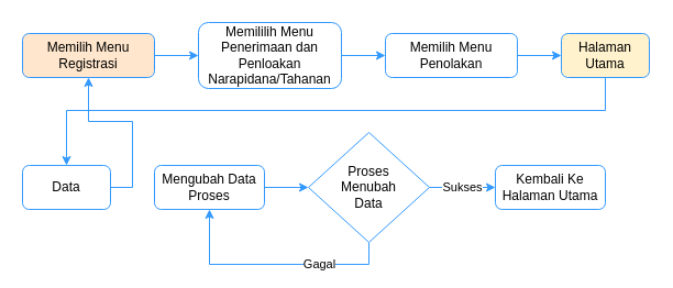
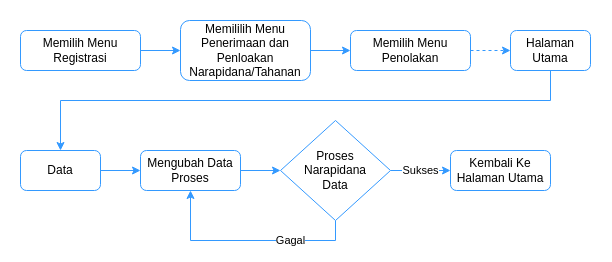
- <mxCell id="3" value="Memilih Menu Registrasi" style="rounded=1;whiteSpace=wrap;html=1;strokeColor=#3399FF;fillColor=#ffe6cc;" vertex="1" parent="1"><mxGeometry x="20" y="30" width="120" height="40" as="geometry" /></mxCell>
+ <mxCell id="3" value="Memilih Menu Registrasi" style="rounded=1;whiteSpace=wrap;html=1;strokeColor=#3399FF;" vertex="1" parent="1"><mxGeometry x="20" y="30" width="120" height="40" as="geometry" /></mxCell>
- <mxCell id="6" style="edgeStyle=orthogonalEdgeStyle;rounded=0;orthogonalLoop=1;jettySize=auto;html=1;exitX=1;exitY=0.5;exitDx=0;exitDy=0;entryX=0;entryY=0.5;entryDx=0;entryDy=0;strokeColor=#3399FF;" edge="1" parent="1" source="7" target="9"><mxGeometry relative="1" as="geometry" /></mxCell>
+ <mxCell id="6" style="edgeStyle=orthogonalEdgeStyle;rounded=0;orthogonalLoop=1;jettySize=auto;html=1;exitX=1;exitY=0.5;exitDx=0;exitDy=0;entryX=0;entryY=0.5;entryDx=0;entryDy=0;strokeColor=#3399FF;dashed=1;" edge="1" parent="1" source="7" target="9"><mxGeometry relative="1" as="geometry" /></mxCell>
- <mxCell id="9" value="Halaman Utama" style="rounded=1;whiteSpace=wrap;html=1;strokeColor=#3399FF;fillColor=#fff2cc;" vertex="1" parent="1"><mxGeometry x="510" y="30" width="80" height="40" as="geometry" /></mxCell>
+ <mxCell id="9" value="Halaman Utama" style="rounded=1;whiteSpace=wrap;html=1;strokeColor=#3399FF;" vertex="1" parent="1"><mxGeometry x="510" y="30" width="80" height="40" as="geometry" /></mxCell>
- <mxCell id="10" style="edgeStyle=orthogonalEdgeStyle;rounded=0;orthogonalLoop=1;jettySize=auto;html=1;exitX=1;exitY=0.5;exitDx=0;exitDy=0;strokeColor=#3399FF;" edge="1" parent="1" source="11" target="3"><mxGeometry relative="1" as="geometry" /></mxCell>
+ <mxCell id="10" style="edgeStyle=orthogonalEdgeStyle;rounded=0;orthogonalLoop=1;jettySize=auto;html=1;exitX=1;exitY=0.5;exitDx=0;exitDy=0;entryX=0;entryY=0.5;entryDx=0;entryDy=0;strokeColor=#3399FF;" edge="1" parent="1" source="11" target="13"><mxGeometry relative="1" as="geometry" /></mxCell>
- <mxCell id="16" value="Proses&lt;br&gt;Menubah&lt;br&gt;Data" style="rhombus;whiteSpace=wrap;html=1;strokeColor=#3399FF;" vertex="1" parent="1"><mxGeometry x="280" y="120" width="110" height="100" as="geometry" /></mxCell>
+ <mxCell id="16" value="Proses&lt;br&gt;Narapidana&lt;br&gt;Data" style="rhombus;whiteSpace=wrap;html=1;strokeColor=#3399FF;" vertex="1" parent="1"><mxGeometry x="280" y="120" width="110" height="100" as="geometry" /></mxCell>
